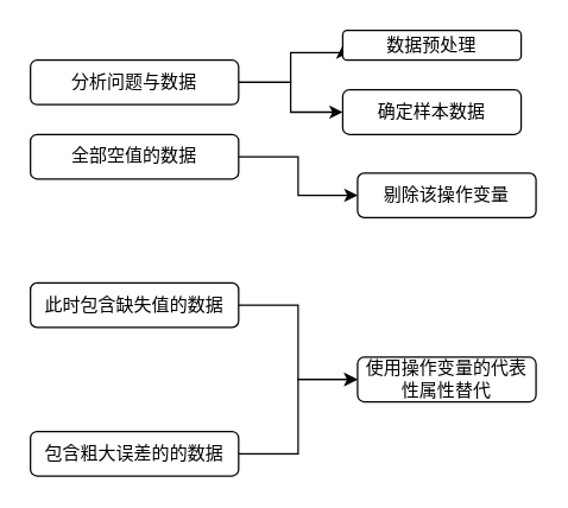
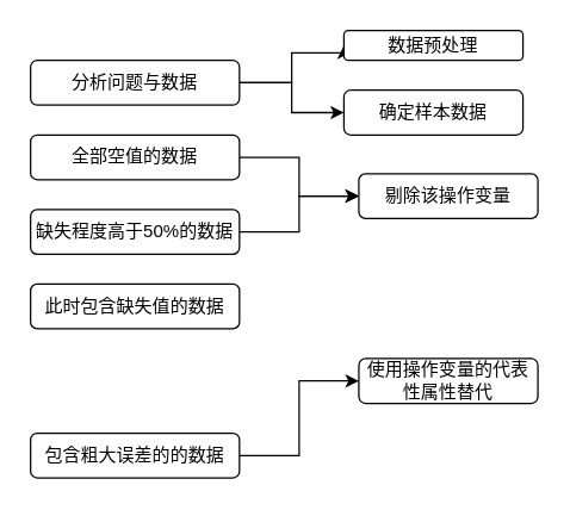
+ <mxCell id="10" value="缺失程度高于50%的数据" style="rounded=1;whiteSpace=wrap;html=1;" vertex="1" parent="1"><mxGeometry x="20" y="140" width="140" height="30" as="geometry" /></mxCell>
+ <mxCell id="9" style="edgeStyle=orthogonalEdgeStyle;rounded=0;orthogonalLoop=1;jettySize=auto;html=1;entryX=0;entryY=0.5;entryDx=0;entryDy=0;" edge="1" parent="1" source="10" target="16"><mxGeometry relative="1" as="geometry"><mxPoint x="230" y="195" as="targetPoint" /></mxGeometry></mxCell>
- <mxCell id="11" style="edgeStyle=orthogonalEdgeStyle;rounded=0;orthogonalLoop=1;jettySize=auto;html=1;entryX=0;entryY=0.5;entryDx=0;entryDy=0;" edge="1" parent="1" source="12" target="15"><mxGeometry relative="1" as="geometry" /></mxCell>
